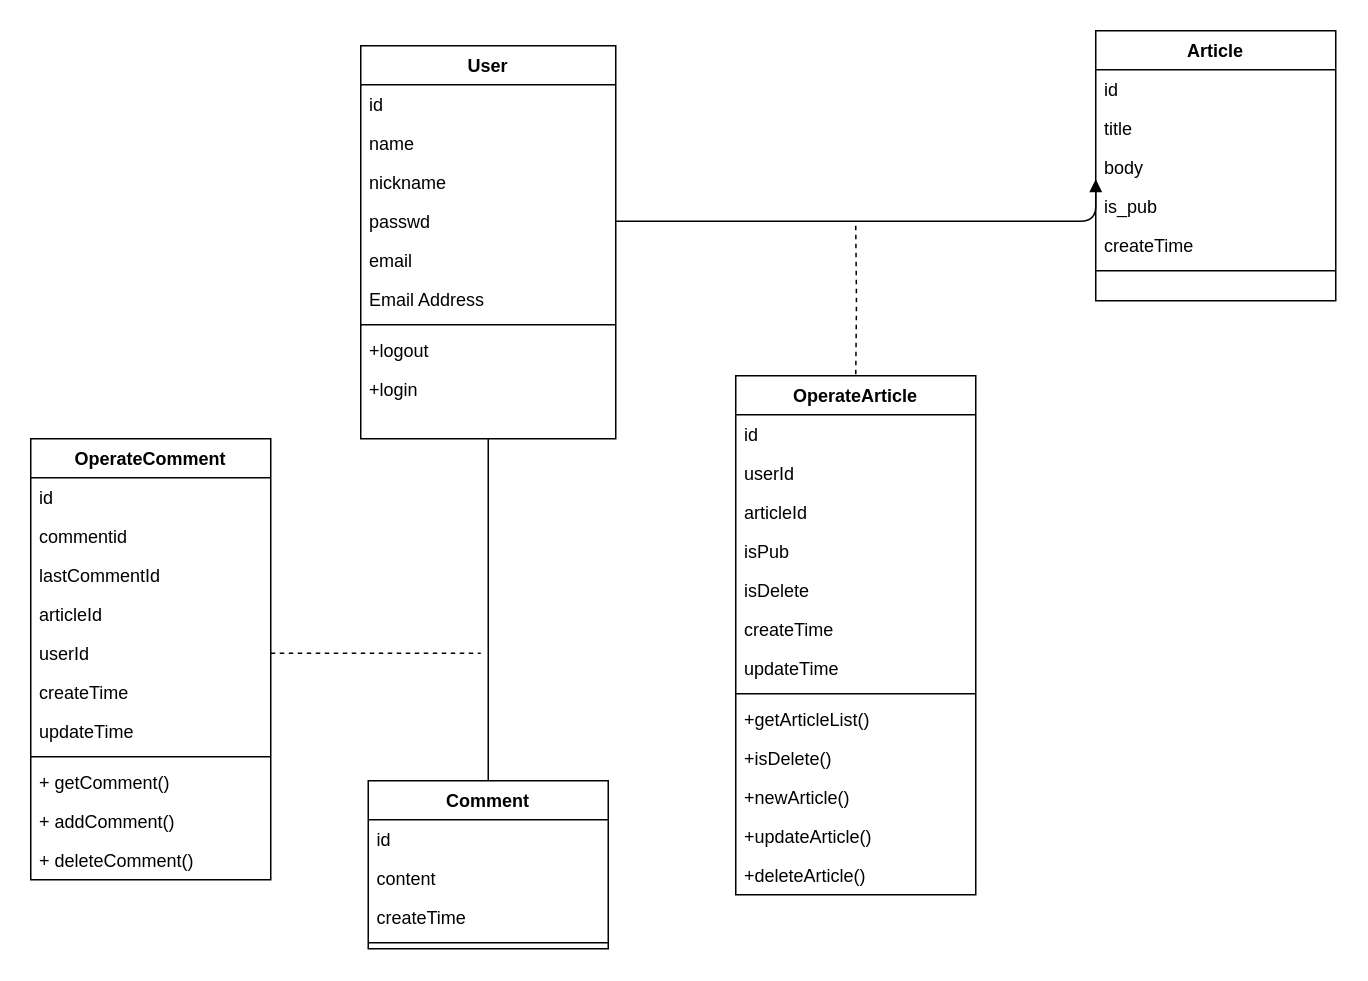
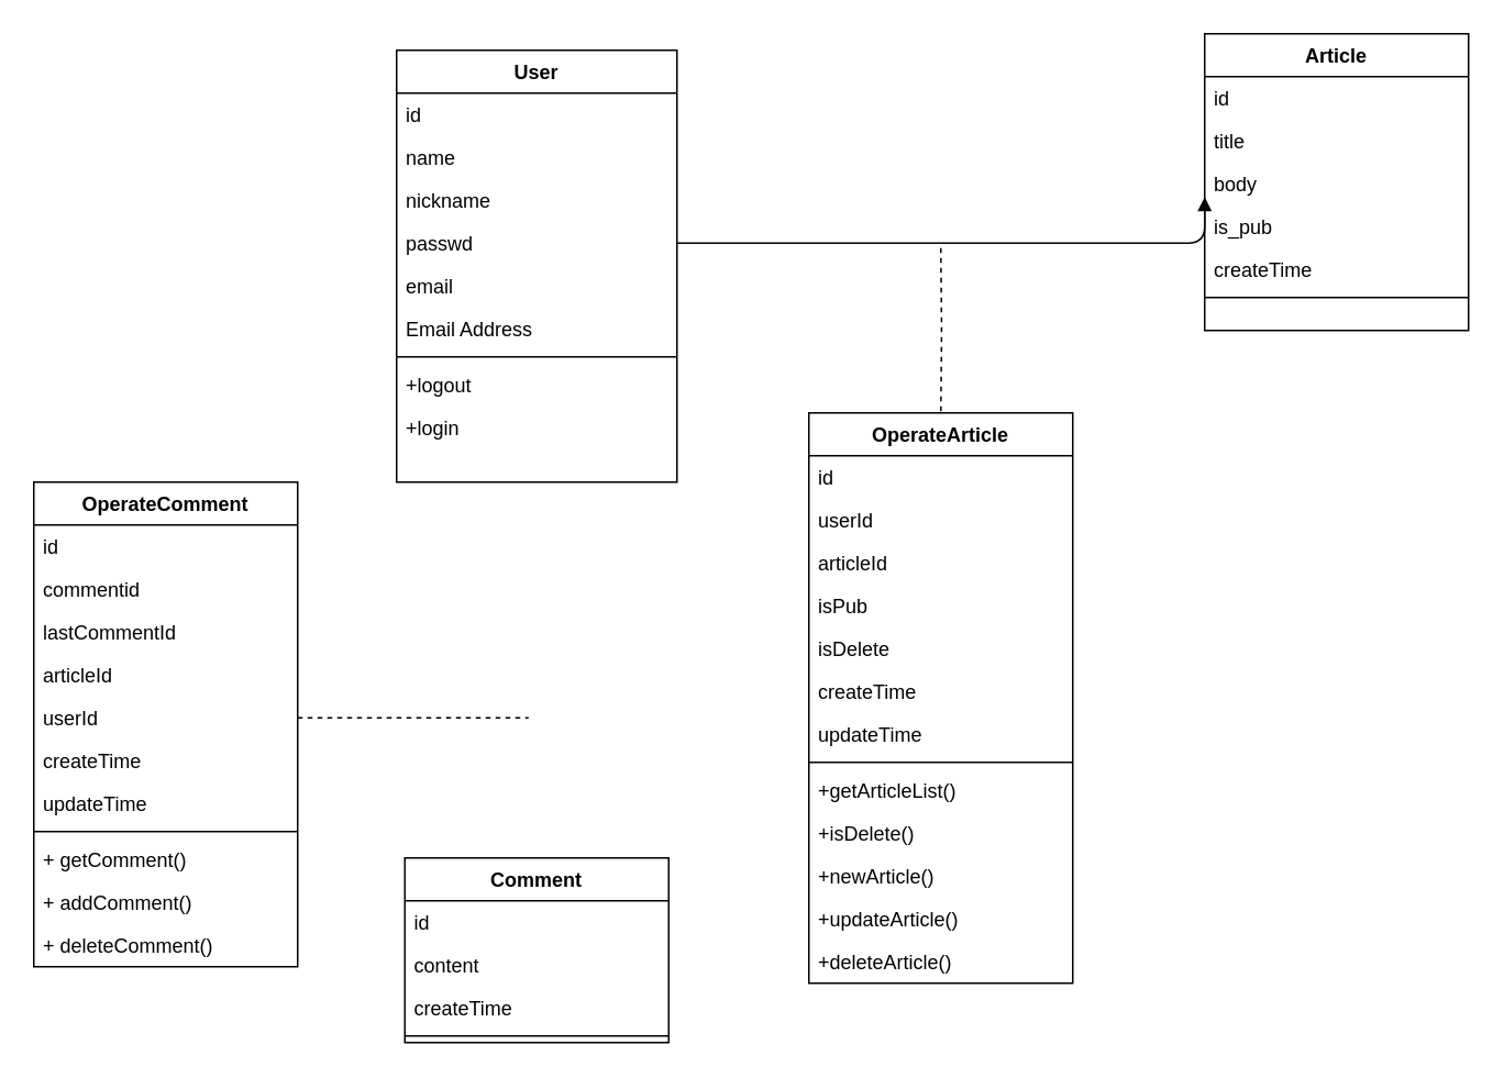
- <mxCell id="40" value="" style="endArrow=none;html=1;edgeStyle=orthogonalEdgeStyle;entryX=0.5;entryY=0;entryDx=0;entryDy=0;exitX=0.5;exitY=1;exitDx=0;exitDy=0;" edge="1" parent="1" source="9" target="35"><mxGeometry relative="1" as="geometry"><mxPoint x="170" y="340" as="sourcePoint" /><mxPoint x="740" y="211.008" as="targetPoint" /><Array as="points"><mxPoint x="325" y="400" /><mxPoint x="325" y="400" /></Array></mxGeometry></mxCell>
